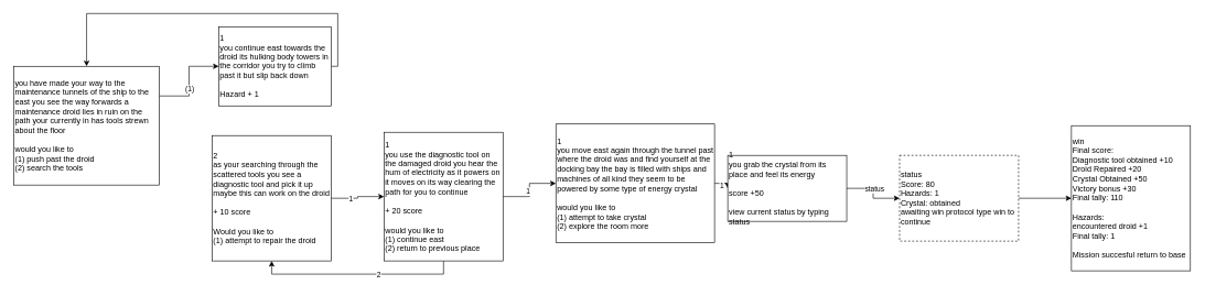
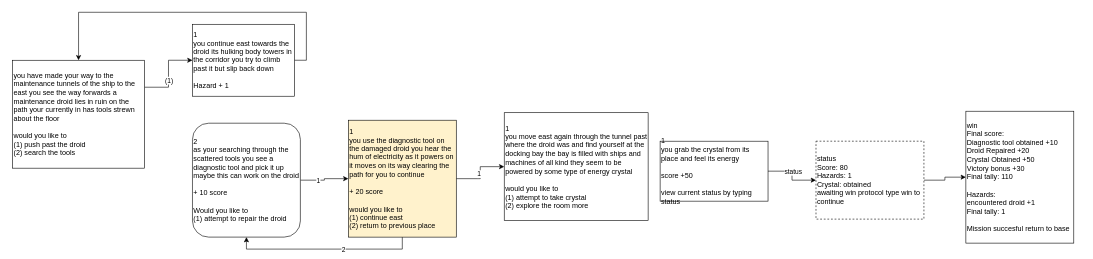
- <mxCell id="6" value="1&lt;div&gt;you continue east towards the droid its hulking body towers in the corridor you try to climb past it but slip back down&lt;/div&gt;&lt;div&gt;&lt;br&gt;&lt;/div&gt;&lt;div&gt;Hazard + 1&lt;/div&gt;" style="rounded=0;whiteSpace=wrap;html=1;align=left;" vertex="1" parent="1"><mxGeometry x="330" y="40" width="170" height="120" as="geometry" /></mxCell>
+ <mxCell id="6" value="1&lt;div&gt;you continue east towards the droid its hulking body towers in the corridor you try to climb past it but slip back down&lt;/div&gt;&lt;div&gt;&lt;br&gt;&lt;/div&gt;&lt;div&gt;Hazard + 1&lt;/div&gt;" style="rounded=0;whiteSpace=wrap;html=1;align=left;" vertex="1" parent="1"><mxGeometry x="320" y="40" width="170" height="120" as="geometry" /></mxCell>
- <mxCell id="15" value="" style="edgeStyle=orthogonalEdgeStyle;rounded=0;orthogonalLoop=1;jettySize=auto;html=1;" edge="1" parent="1" source="17" target="20"><mxGeometry relative="1" as="geometry" /></mxCell>
- <mxCell id="16" value="1" style="edgeLabel;html=1;align=center;verticalAlign=middle;resizable=0;points=[];" vertex="1" connectable="0" parent="15"><mxGeometry x="-0.275" y="-3" relative="1" as="geometry"><mxPoint as="offset" /></mxGeometry></mxCell>
- <mxCell id="14" value="1&lt;div&gt;you use the diagnostic tool on the damaged droid you hear the hum of electricity as it powers on it moves on its way clearing the path for you to continue&lt;/div&gt;&lt;div&gt;&lt;br&gt;&lt;/div&gt;&lt;div&gt;+ 20 score&lt;/div&gt;&lt;div&gt;&lt;br&gt;&lt;/div&gt;&lt;div&gt;would you like to&lt;/div&gt;&lt;div&gt;(1) continue east&lt;/div&gt;&lt;div&gt;(2) return to previous place&lt;/div&gt;" style="rounded=0;whiteSpace=wrap;html=1;align=left;" vertex="1" parent="1"><mxGeometry x="580" y="200" width="180" height="195" as="geometry" /></mxCell>
+ <mxCell id="14" value="1&lt;div&gt;you use the diagnostic tool on the damaged droid you hear the hum of electricity as it powers on it moves on its way clearing the path for you to continue&lt;/div&gt;&lt;div&gt;&lt;br&gt;&lt;/div&gt;&lt;div&gt;+ 20 score&lt;/div&gt;&lt;div&gt;&lt;br&gt;&lt;/div&gt;&lt;div&gt;would you like to&lt;/div&gt;&lt;div&gt;(1) continue east&lt;/div&gt;&lt;div&gt;(2) return to previous place&lt;/div&gt;" style="rounded=0;whiteSpace=wrap;html=1;align=left;fillColor=#fff2cc;" vertex="1" parent="1"><mxGeometry x="580" y="200" width="180" height="195" as="geometry" /></mxCell>
- <mxCell id="9" value="2&lt;div&gt;as your searching through the scattered tools you see a diagnostic tool and pick it up maybe this can work on the droid&lt;/div&gt;&lt;div&gt;&lt;br&gt;&lt;/div&gt;&lt;div&gt;+ 10 score&lt;/div&gt;&lt;div&gt;&lt;br&gt;&lt;/div&gt;&lt;div&gt;Would you like to&amp;nbsp;&lt;/div&gt;&lt;div&gt;(1) attempt to repair the droid&lt;/div&gt;" style="rounded=0;whiteSpace=wrap;html=1;align=left;" vertex="1" parent="1"><mxGeometry x="320" y="205" width="180" height="190" as="geometry" /></mxCell>
+ <mxCell id="9" value="2&lt;div&gt;as your searching through the scattered tools you see a diagnostic tool and pick it up maybe this can work on the droid&lt;/div&gt;&lt;div&gt;&lt;br&gt;&lt;/div&gt;&lt;div&gt;+ 10 score&lt;/div&gt;&lt;div&gt;&lt;br&gt;&lt;/div&gt;&lt;div&gt;Would you like to&amp;nbsp;&lt;/div&gt;&lt;div&gt;(1) attempt to repair the droid&lt;/div&gt;" style="whiteSpace=wrap;html=1;align=left;rounded=1;" vertex="1" parent="1"><mxGeometry x="320" y="205" width="180" height="190" as="geometry" /></mxCell>
- <mxCell id="23" value="win&lt;div&gt;Final score:&lt;/div&gt;&lt;div&gt;Diagnostic tool obtained +10&lt;/div&gt;&lt;div&gt;Droid Repaired +20&lt;/div&gt;&lt;div&gt;Crystal Obtained +50&lt;/div&gt;&lt;div&gt;Victory bonus +30&lt;/div&gt;&lt;div&gt;Final tally: 110&lt;/div&gt;&lt;div&gt;&lt;br&gt;&lt;/div&gt;&lt;div&gt;Hazards:&lt;/div&gt;&lt;div&gt;encountered droid +1&lt;/div&gt;&lt;div&gt;Final tally: 1&lt;/div&gt;&lt;div&gt;&lt;br&gt;&lt;/div&gt;&lt;div&gt;Mission succesful return to base&lt;/div&gt;" style="rounded=0;whiteSpace=wrap;html=1;align=left;" vertex="1" parent="1"><mxGeometry x="1620" y="190" width="180" height="220" as="geometry" /></mxCell>
+ <mxCell id="23" value="win&lt;div&gt;Final score:&lt;/div&gt;&lt;div&gt;Diagnostic tool obtained +10&lt;/div&gt;&lt;div&gt;Droid Repaired +20&lt;/div&gt;&lt;div&gt;Crystal Obtained +50&lt;/div&gt;&lt;div&gt;Victory bonus +30&lt;/div&gt;&lt;div&gt;Final tally: 110&lt;/div&gt;&lt;div&gt;&lt;br&gt;&lt;/div&gt;&lt;div&gt;Hazards:&lt;/div&gt;&lt;div&gt;encountered droid +1&lt;/div&gt;&lt;div&gt;Final tally: 1&lt;/div&gt;&lt;div&gt;&lt;br&gt;&lt;/div&gt;&lt;div&gt;Mission succesful return to base&lt;/div&gt;" style="rounded=0;whiteSpace=wrap;html=1;align=left;" vertex="1" parent="1"><mxGeometry x="1610" y="185" width="180" height="220" as="geometry" /></mxCell>
